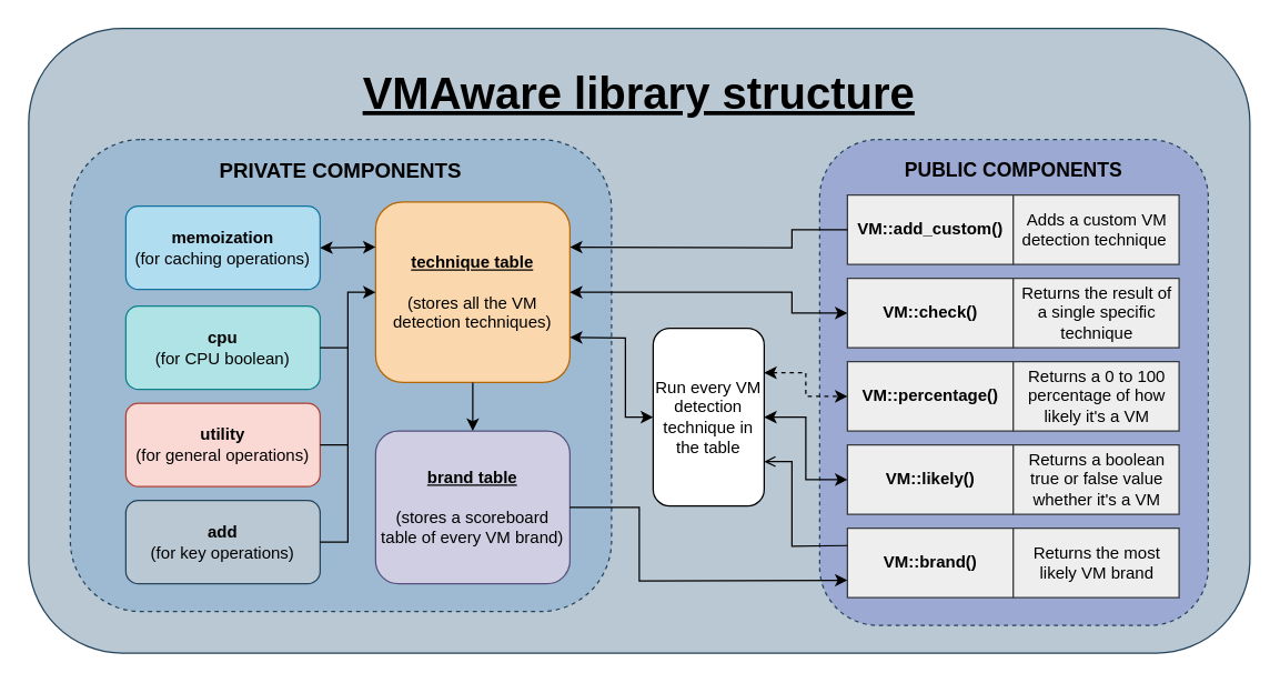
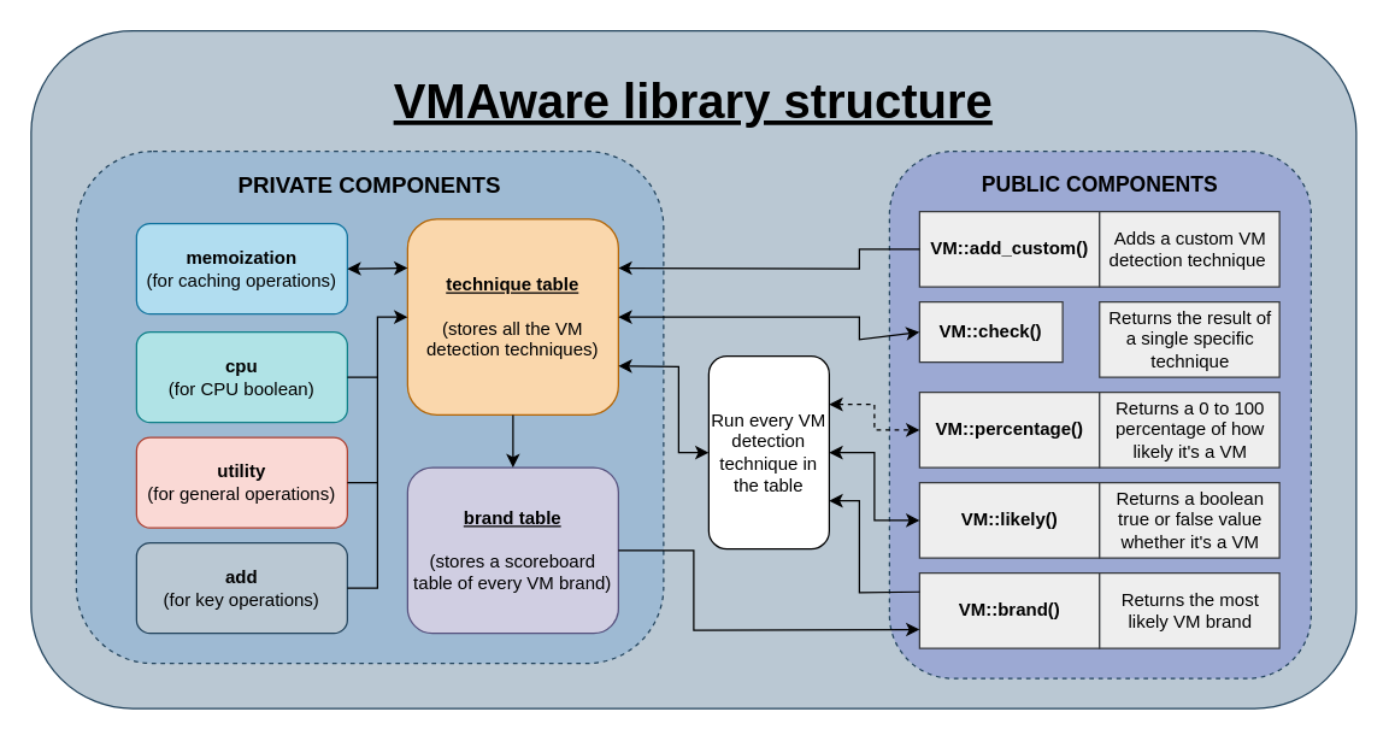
- <mxCell id="17" value="&lt;b&gt;VM::check()&lt;/b&gt;" style="rounded=0;whiteSpace=wrap;html=1;fillColor=#eeeeee;strokeColor=#36393d;fontColor=#000000;" parent="1" vertex="1"><mxGeometry x="610" y="200" width="119.5" height="50" as="geometry" /></mxCell>
+ <mxCell id="17" value="&lt;b&gt;VM::check()&lt;/b&gt;" style="rounded=0;whiteSpace=wrap;html=1;fillColor=#eeeeee;strokeColor=#36393d;fontColor=#000000;" parent="1" vertex="1"><mxGeometry x="610" y="200" width="95" height="40" as="geometry" /></mxCell>
- <mxCell id="29" value="" style="endArrow=open;html=1;rounded=0;exitX=0;exitY=0.25;exitDx=0;exitDy=0;entryX=1;entryY=0.75;entryDx=0;entryDy=0;strokeColor=#000000;" parent="1" source="11" target="18" edge="1"><mxGeometry width="50" height="50" relative="1" as="geometry"><mxPoint x="520" y="270" as="sourcePoint" /><mxPoint x="570" y="220" as="targetPoint" /><Array as="points"><mxPoint x="570" y="393" /><mxPoint x="570" y="332" /></Array></mxGeometry></mxCell>
+ <mxCell id="29" value="" style="endArrow=classic;html=1;rounded=0;exitX=0;exitY=0.25;exitDx=0;exitDy=0;entryX=1;entryY=0.75;entryDx=0;entryDy=0;strokeColor=#000000;" parent="1" source="11" target="18" edge="1"><mxGeometry width="50" height="50" relative="1" as="geometry"><mxPoint x="520" y="270" as="sourcePoint" /><mxPoint x="570" y="220" as="targetPoint" /><Array as="points"><mxPoint x="570" y="393" /><mxPoint x="570" y="332" /></Array></mxGeometry></mxCell>
